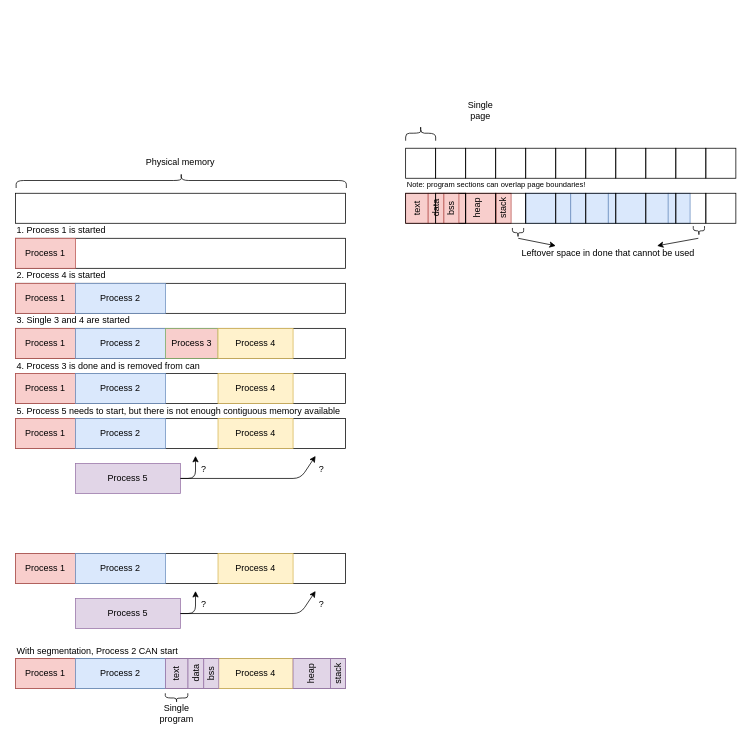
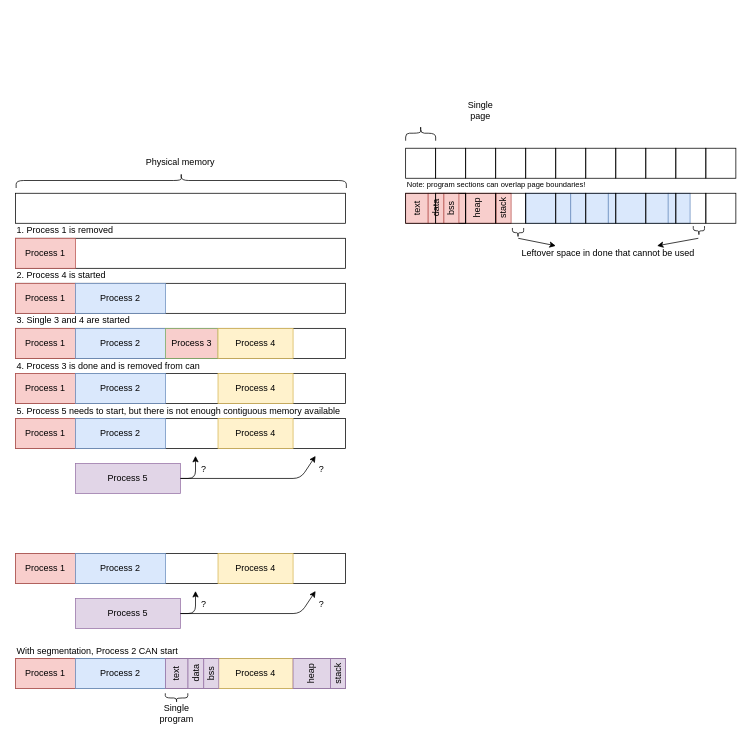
- <mxCell id="31" value="1. Process 1 is started" style="text;html=1;strokeColor=none;fillColor=none;align=left;verticalAlign=middle;whiteSpace=wrap;rounded=0;" vertex="1" parent="1"><mxGeometry x="20" y="297" width="440" height="20" as="geometry" /></mxCell>
+ <mxCell id="31" value="1. Process 1 is removed" style="text;html=1;strokeColor=none;fillColor=none;align=left;verticalAlign=middle;whiteSpace=wrap;rounded=0;" vertex="1" parent="1"><mxGeometry x="20" y="297" width="440" height="20" as="geometry" /></mxCell>
